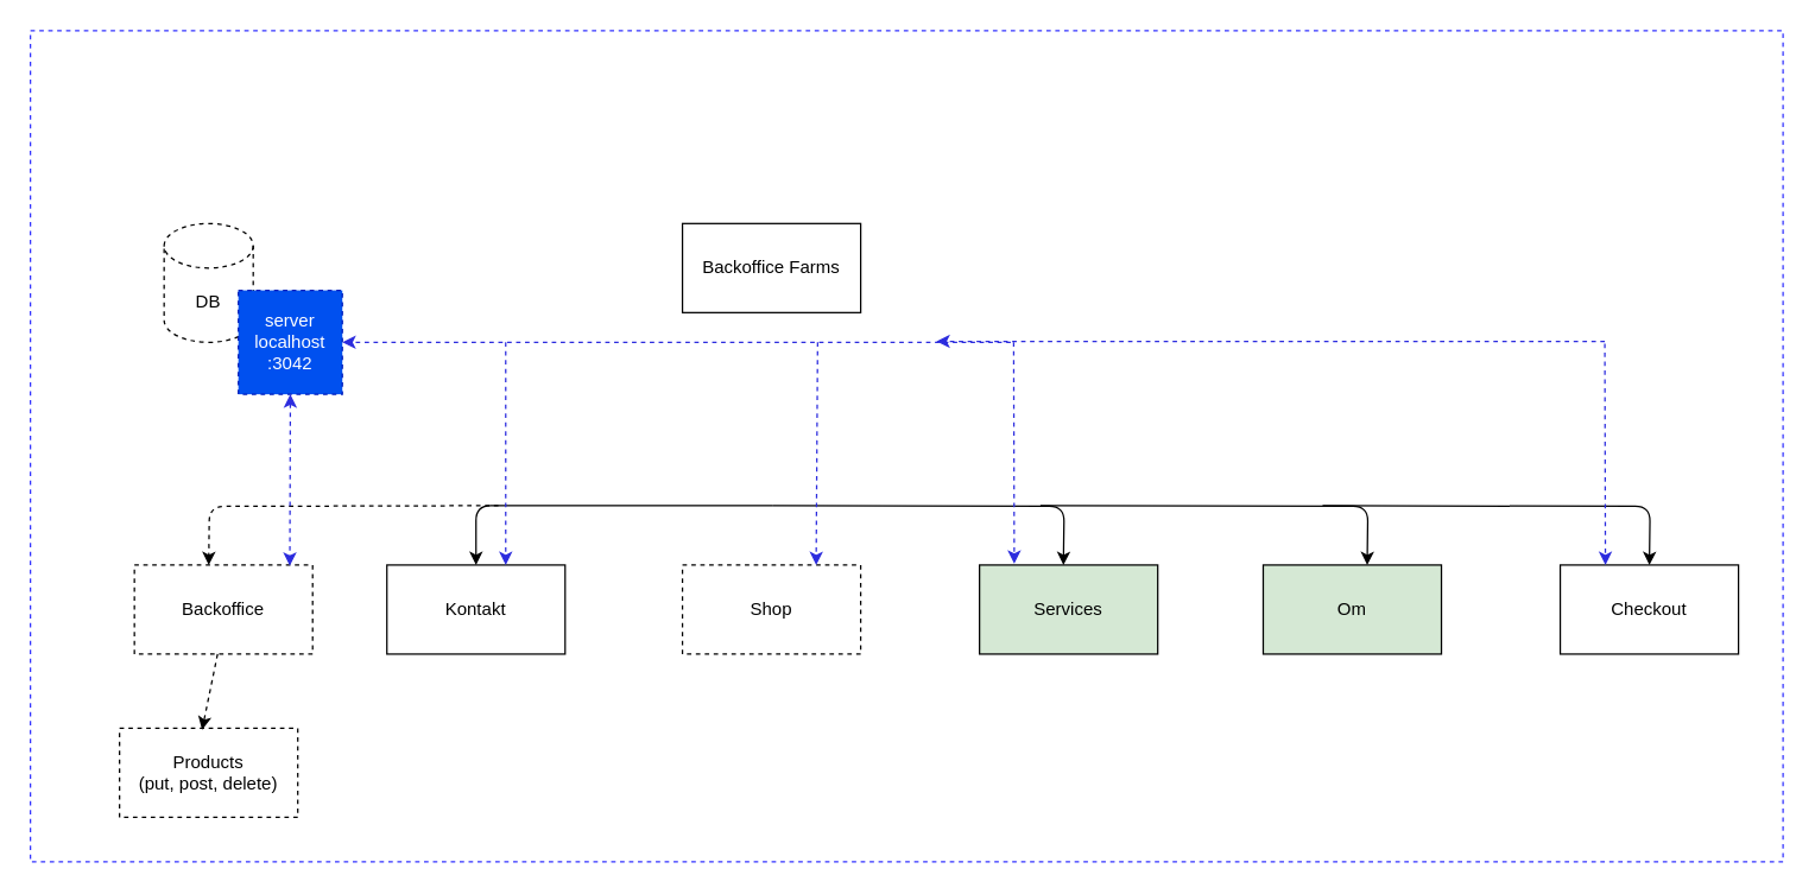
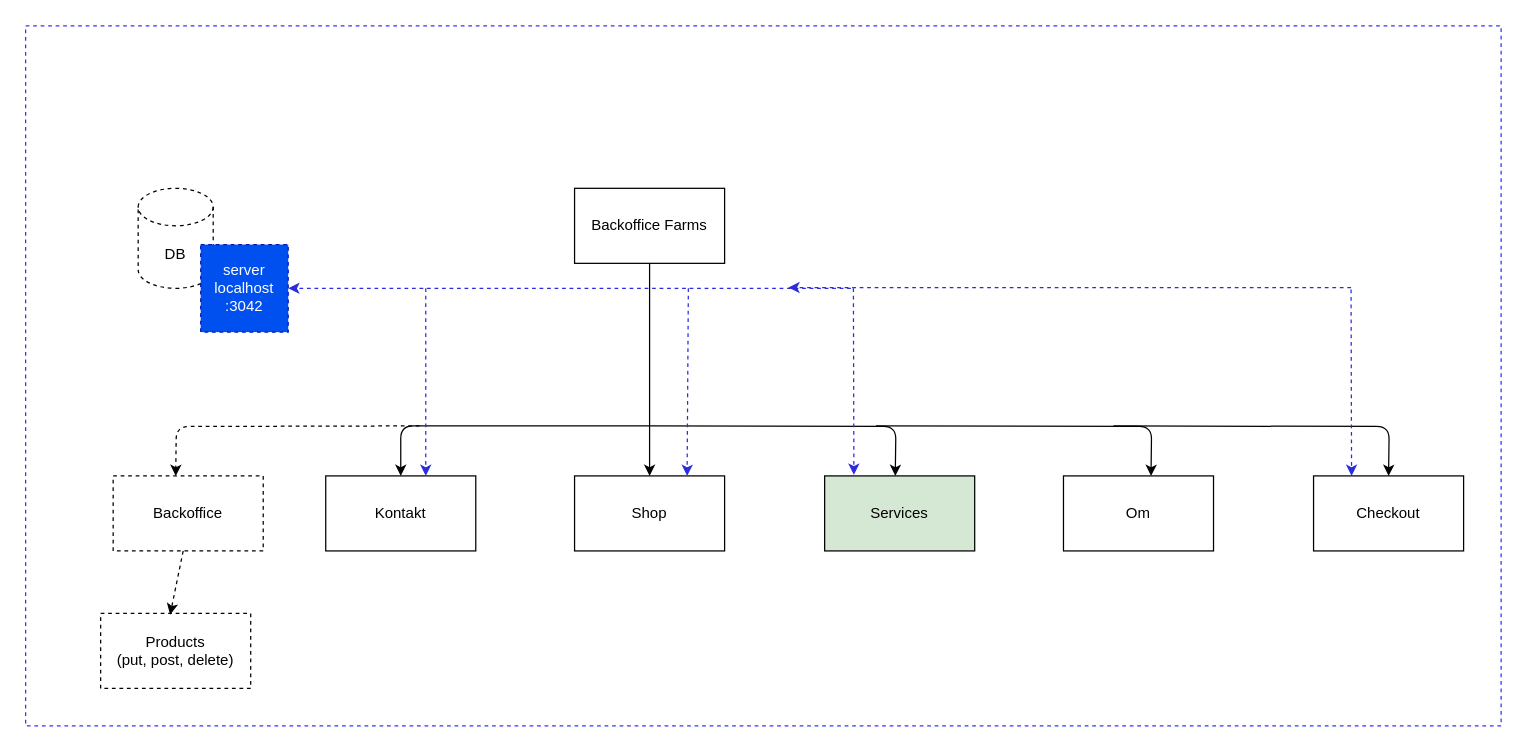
+ <mxCell id="4" value="" style="edgeStyle=none;html=1;" parent="1" source="5" target="7" edge="1"><mxGeometry relative="1" as="geometry" /></mxCell>
- <mxCell id="21" value="" style="endArrow=classic;html=1;dashed=1;strokeColor=#2C2CDE;startArrow=classic;startFill=1;exitX=0.5;exitY=1;exitDx=0;exitDy=0;entryX=0.872;entryY=0.009;entryDx=0;entryDy=0;entryPerimeter=0;" parent="1" source="6" target="15" edge="1"><mxGeometry width="50" height="50" relative="1" as="geometry"><mxPoint x="191" y="320" as="sourcePoint" /><mxPoint x="190" y="380" as="targetPoint" /></mxGeometry></mxCell>
- <mxCell id="7" value="Shop" style="whiteSpace=wrap;html=1;rounded=0;dashed=1;" parent="1" vertex="1"><mxGeometry x="459" y="380" width="120" height="60" as="geometry" /></mxCell>
+ <mxCell id="7" value="Shop" style="whiteSpace=wrap;html=1;rounded=0;" parent="1" vertex="1"><mxGeometry x="459" y="380" width="120" height="60" as="geometry" /></mxCell>
- <mxCell id="10" value="Om" style="whiteSpace=wrap;html=1;rounded=0;fillColor=#d5e8d4;" parent="1" vertex="1"><mxGeometry x="850" y="380" width="120" height="60" as="geometry" /></mxCell>
+ <mxCell id="10" value="Om" style="whiteSpace=wrap;html=1;rounded=0;" parent="1" vertex="1"><mxGeometry x="850" y="380" width="120" height="60" as="geometry" /></mxCell>
